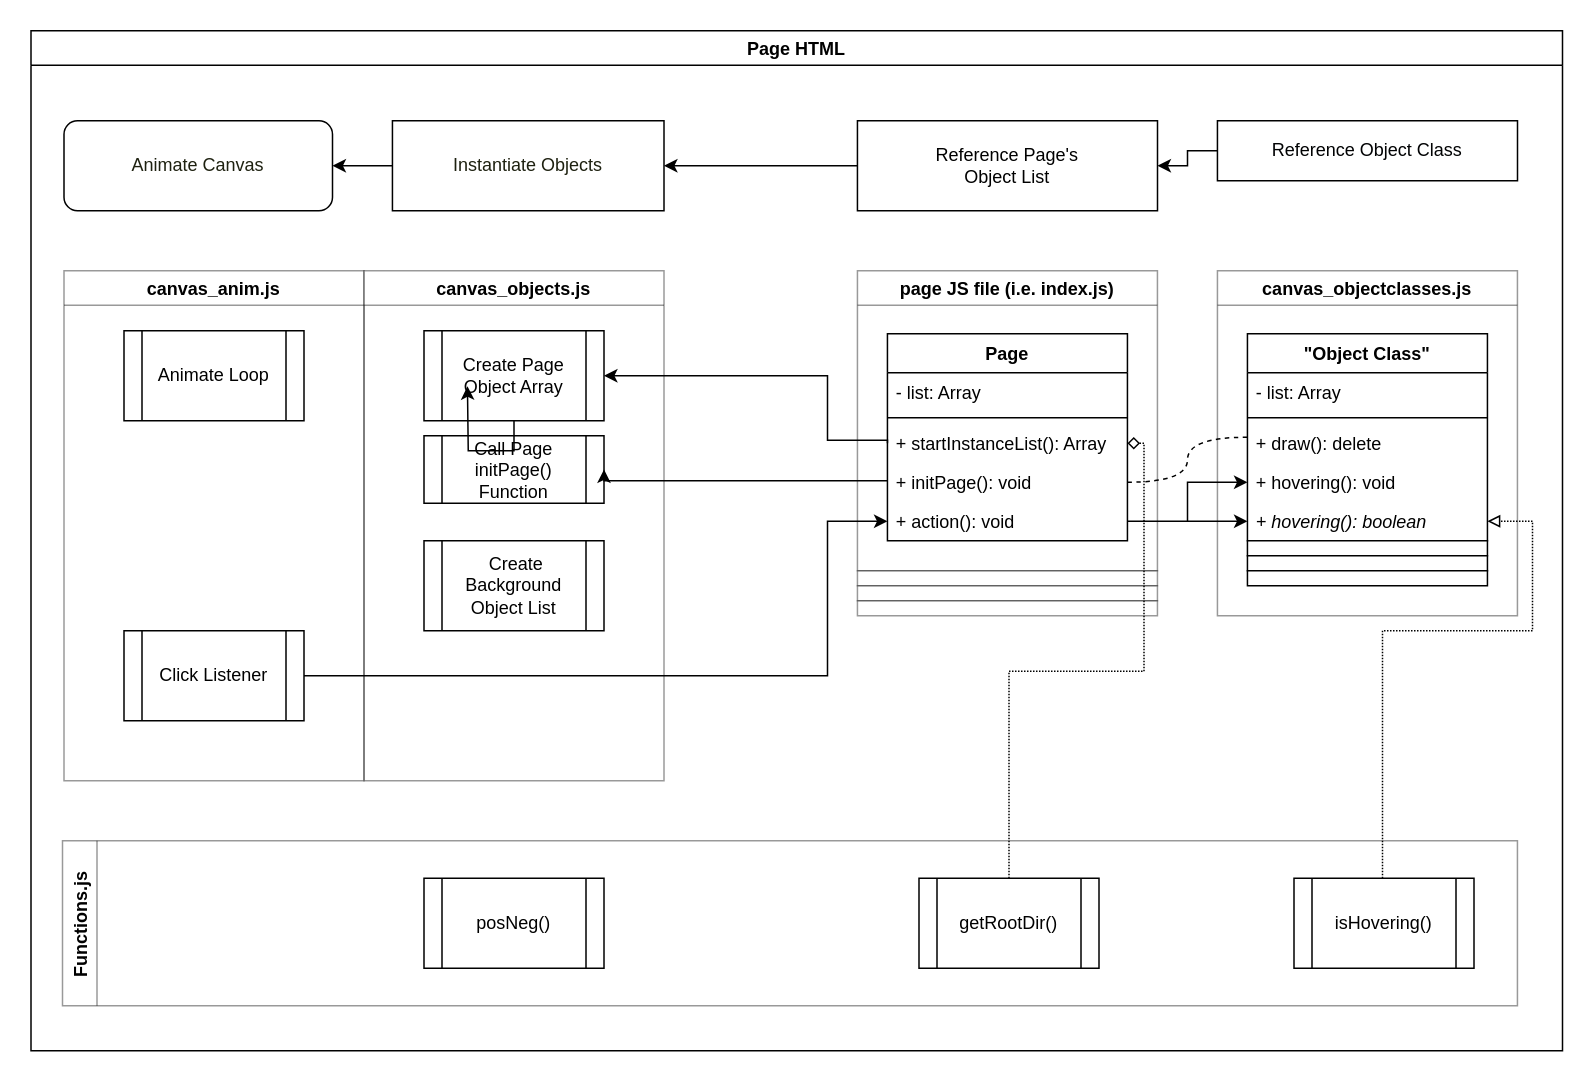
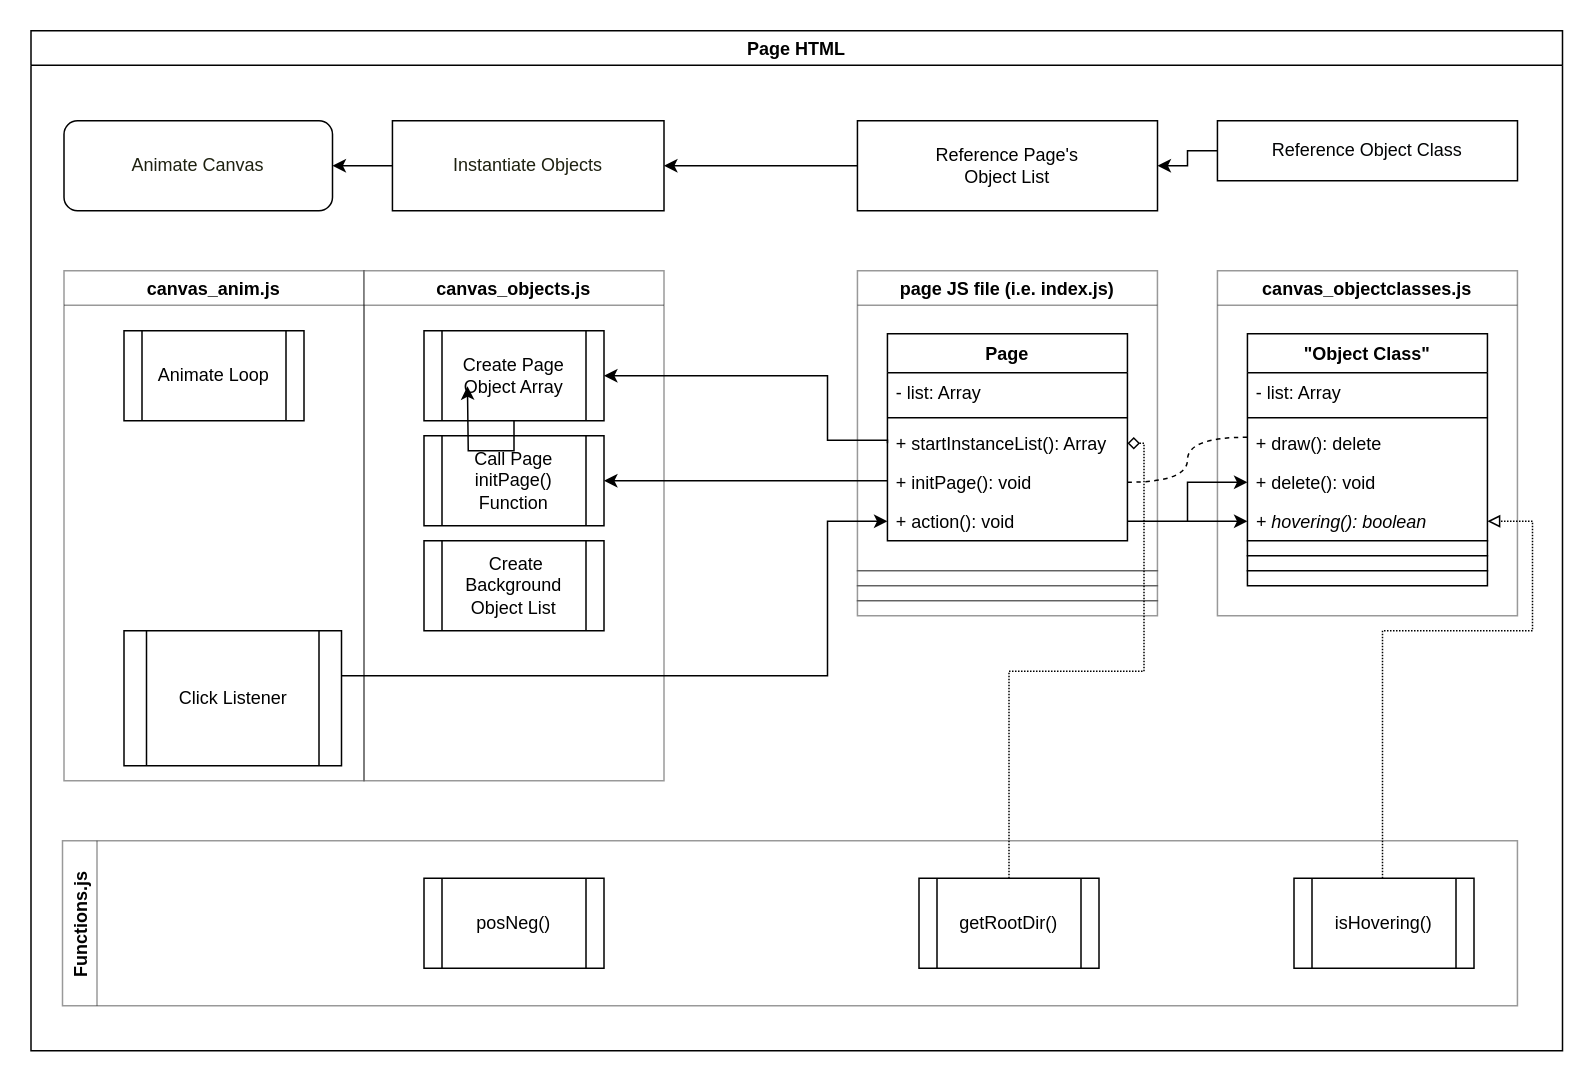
- <mxCell id="16" value="Call Page initPage() Function" style="shape=process;whiteSpace=wrap;html=1;backgroundOutline=1;" parent="13" vertex="1"><mxGeometry x="40" y="110" width="120" height="45" as="geometry" /></mxCell>
+ <mxCell id="16" value="Call Page initPage() Function" style="shape=process;whiteSpace=wrap;html=1;backgroundOutline=1;" parent="13" vertex="1"><mxGeometry x="40" y="110" width="120" height="60" as="geometry" /></mxCell>
- <mxCell id="24" value="+ hovering(): void" style="text;strokeColor=none;fillColor=none;align=left;verticalAlign=top;spacingLeft=4;spacingRight=4;overflow=hidden;rotatable=0;points=[[0,0.5],[1,0.5]];portConstraint=eastwest;" parent="20" vertex="1"><mxGeometry y="86" width="160" height="26" as="geometry" /></mxCell>
+ <mxCell id="24" value="+ delete(): void" style="text;strokeColor=none;fillColor=none;align=left;verticalAlign=top;spacingLeft=4;spacingRight=4;overflow=hidden;rotatable=0;points=[[0,0.5],[1,0.5]];portConstraint=eastwest;" parent="20" vertex="1"><mxGeometry y="86" width="160" height="26" as="geometry" /></mxCell>
- <mxCell id="11" value="Click Listener" style="shape=process;whiteSpace=wrap;html=1;backgroundOutline=1;" parent="10" vertex="1"><mxGeometry x="40" y="240" width="120" height="60" as="geometry" /></mxCell>
+ <mxCell id="11" value="Click Listener" style="shape=process;whiteSpace=wrap;html=1;backgroundOutline=1;" parent="10" vertex="1"><mxGeometry x="40" y="240" width="145" height="90" as="geometry" /></mxCell>
